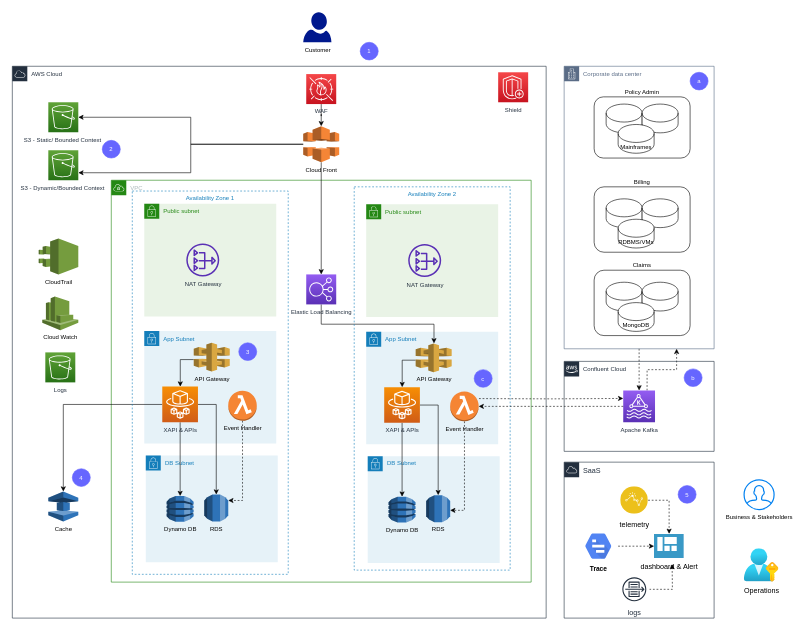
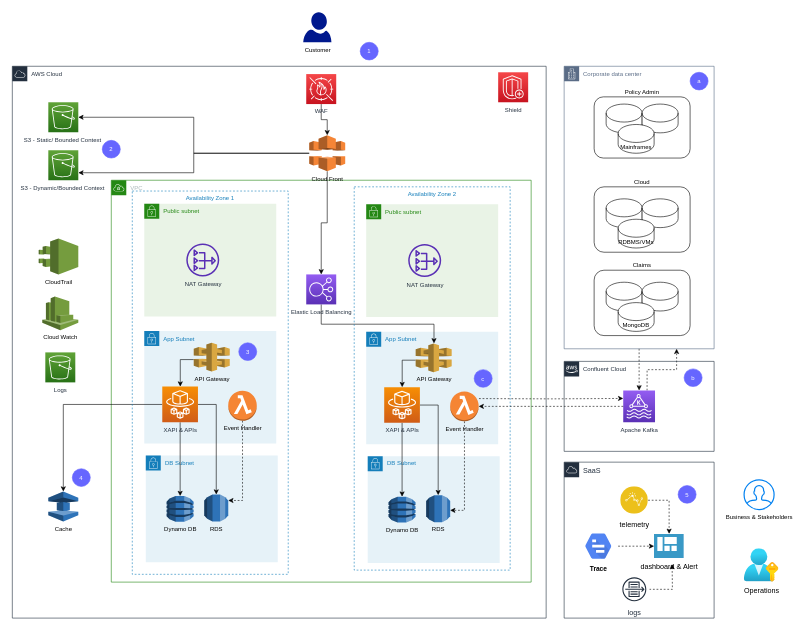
- <mxCell id="12" value="Cloud Front" style="outlineConnect=0;dashed=0;verticalLabelPosition=bottom;verticalAlign=top;align=center;html=1;shape=mxgraph.aws3.cloudfront;fillColor=#F58536;gradientColor=none;fontSize=10;" vertex="1" parent="1"><mxGeometry x="505" y="210" width="60" height="60" as="geometry" /></mxCell>
+ <mxCell id="12" value="Cloud Front" style="outlineConnect=0;dashed=0;verticalLabelPosition=bottom;verticalAlign=top;align=center;html=1;shape=mxgraph.aws3.cloudfront;fillColor=#F58536;gradientColor=none;fontSize=10;" vertex="1" parent="1"><mxGeometry x="515" y="225" width="60" height="60" as="geometry" /></mxCell>
- <mxCell id="3" value="Billing" style="rounded=1;whiteSpace=wrap;html=1;fontSize=10;labelPosition=center;verticalLabelPosition=top;align=center;verticalAlign=bottom;" vertex="1" parent="1"><mxGeometry x="990" y="311" width="160" height="109" as="geometry" /></mxCell>
+ <mxCell id="3" value="Cloud" style="rounded=1;whiteSpace=wrap;html=1;fontSize=10;labelPosition=center;verticalLabelPosition=top;align=center;verticalAlign=bottom;" vertex="1" parent="1"><mxGeometry x="990" y="311" width="160" height="109" as="geometry" /></mxCell>
